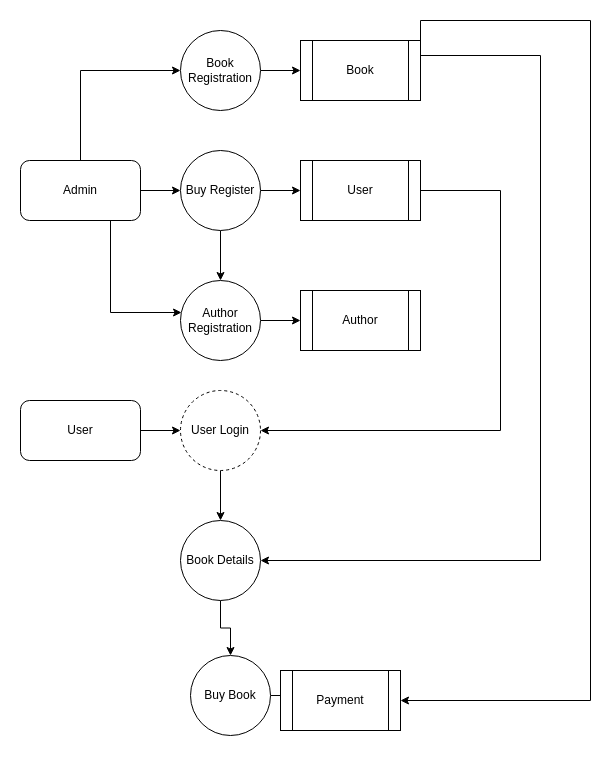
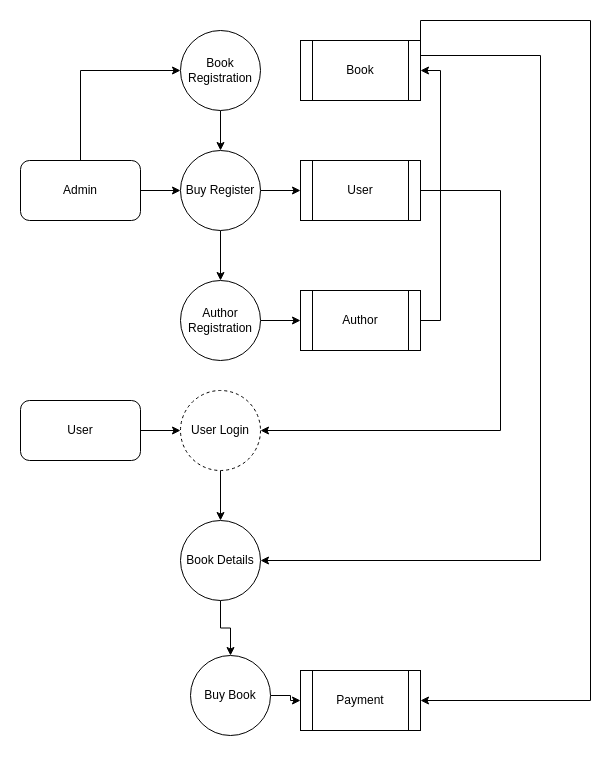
- <mxCell id="19" value="" style="edgeStyle=orthogonalEdgeStyle;rounded=0;orthogonalLoop=1;jettySize=auto;html=1;" edge="1" parent="1" source="20" target="23"><mxGeometry relative="1" as="geometry" /></mxCell>
+ <mxCell id="19" value="" style="edgeStyle=orthogonalEdgeStyle;rounded=0;orthogonalLoop=1;jettySize=auto;html=1;" edge="1" parent="1" source="20" target="8"><mxGeometry relative="1" as="geometry" /></mxCell>
+ <mxCell id="13" style="edgeStyle=orthogonalEdgeStyle;rounded=0;orthogonalLoop=1;jettySize=auto;html=1;exitX=1;exitY=0.5;exitDx=0;exitDy=0;entryX=1;entryY=0.5;entryDx=0;entryDy=0;" edge="1" parent="1" source="14" target="23"><mxGeometry relative="1" as="geometry" /></mxCell>
- <mxCell id="3" style="edgeStyle=orthogonalEdgeStyle;rounded=0;orthogonalLoop=1;jettySize=auto;html=1;exitX=0.75;exitY=1;exitDx=0;exitDy=0;entryX=0.013;entryY=0.4;entryDx=0;entryDy=0;entryPerimeter=0;" edge="1" parent="1" source="5" target="12"><mxGeometry relative="1" as="geometry" /></mxCell>
- <mxCell id="28" value="Payment" style="shape=process;whiteSpace=wrap;html=1;backgroundOutline=1;" vertex="1" parent="1"><mxGeometry x="280" y="670" width="120" height="60" as="geometry" /></mxCell>
+ <mxCell id="28" value="Payment" style="shape=process;whiteSpace=wrap;html=1;backgroundOutline=1;" vertex="1" parent="1"><mxGeometry x="300" y="670" width="120" height="60" as="geometry" /></mxCell>
